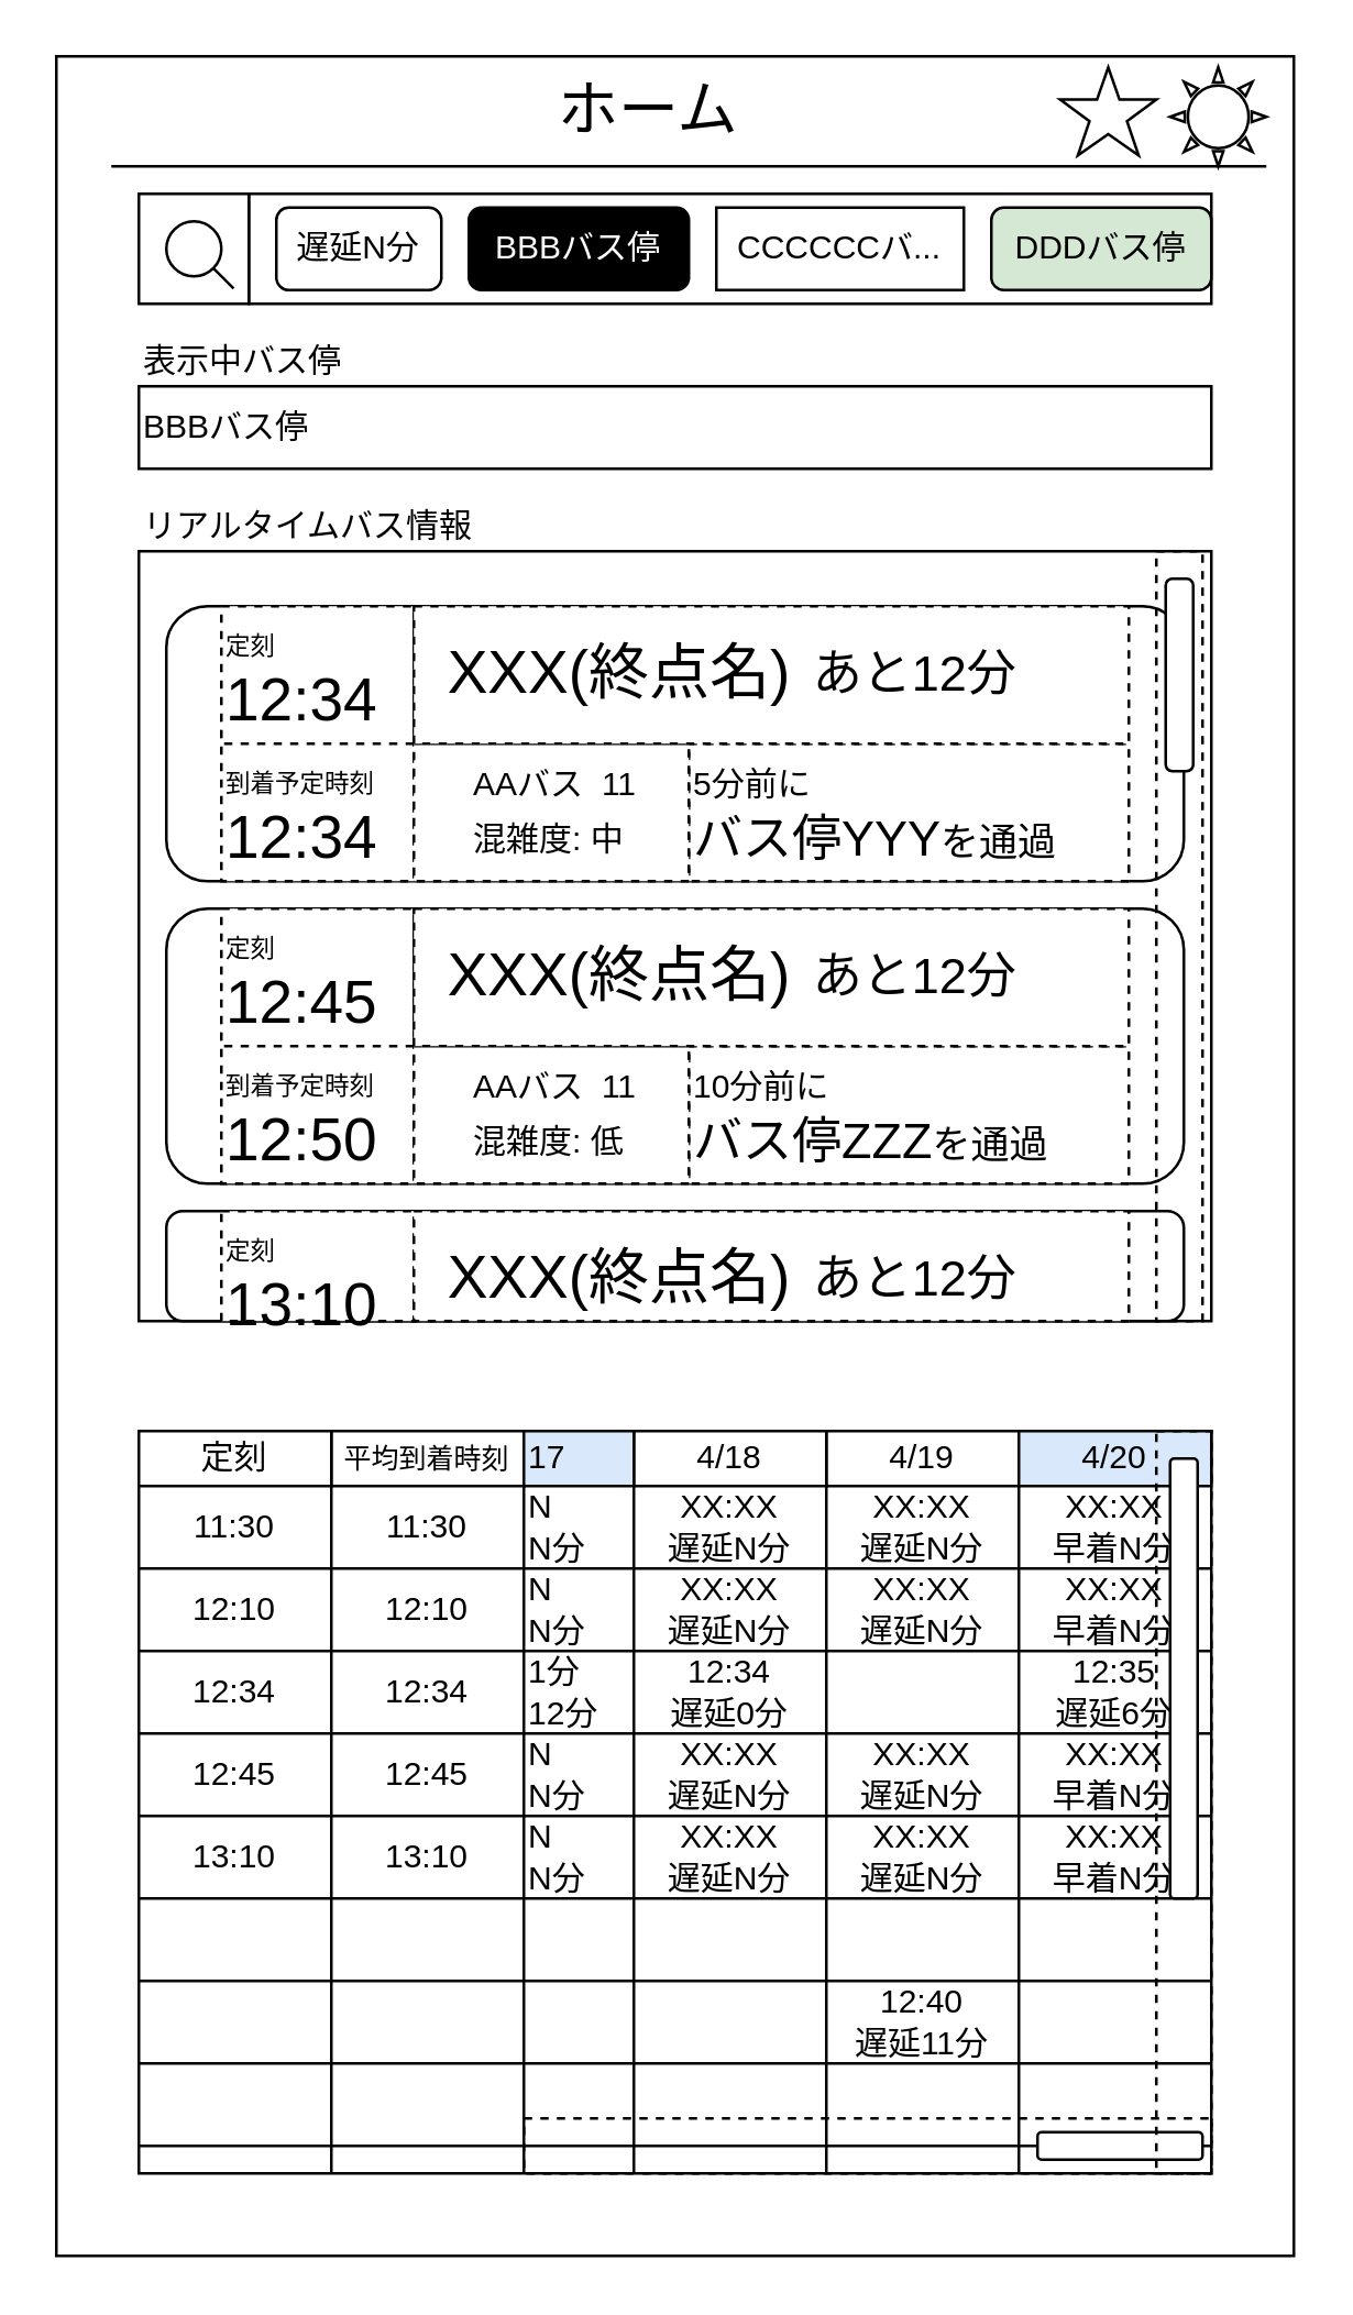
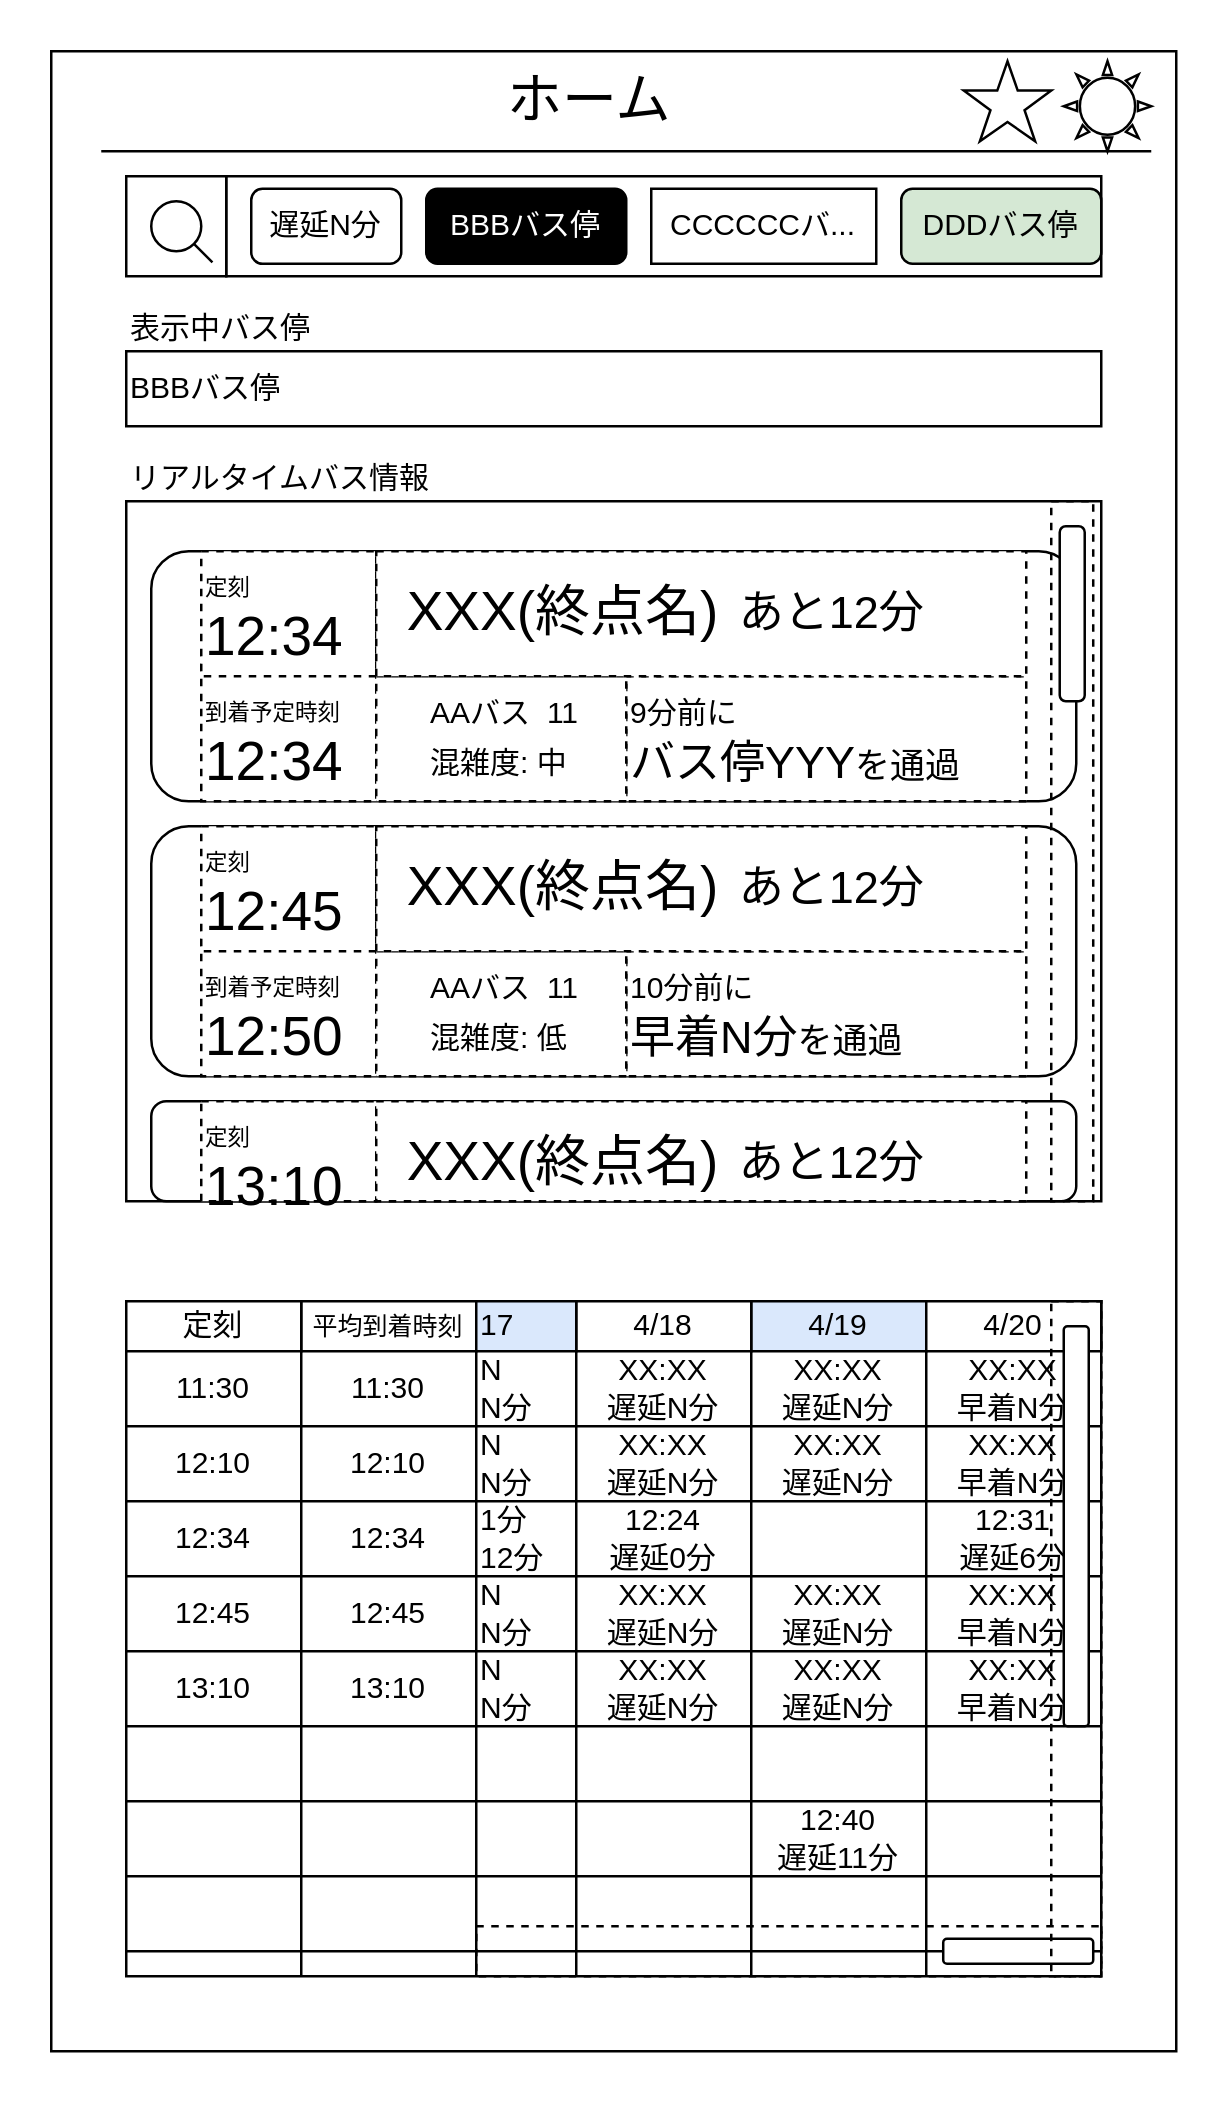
- <mxCell id="28" value="5分前に" style="text;html=1;align=left;verticalAlign=middle;whiteSpace=wrap;rounded=0;" parent="1" vertex="1"><mxGeometry x="250" y="270" width="60" height="30" as="geometry" /></mxCell>
+ <mxCell id="28" value="9分前に" style="text;html=1;align=left;verticalAlign=middle;whiteSpace=wrap;rounded=0;" parent="1" vertex="1"><mxGeometry x="250" y="270" width="60" height="30" as="geometry" /></mxCell>
- <mxCell id="44" value="バス停ZZZ&lt;font style=&quot;font-size: 14px;&quot;&gt;を通過&lt;/font&gt;" style="text;html=1;align=left;verticalAlign=middle;whiteSpace=wrap;rounded=0;fontSize=18;" parent="1" vertex="1"><mxGeometry x="250" y="400" width="150" height="30" as="geometry" /></mxCell>
+ <mxCell id="44" value="早着N分&lt;font style=&quot;font-size: 14px;&quot;&gt;を通過&lt;/font&gt;" style="text;html=1;align=left;verticalAlign=middle;whiteSpace=wrap;rounded=0;fontSize=18;" parent="1" vertex="1"><mxGeometry x="250" y="400" width="150" height="30" as="geometry" /></mxCell>
- <mxCell id="64" value="4/19" style="rounded=0;whiteSpace=wrap;html=1;" parent="1" vertex="1"><mxGeometry x="300" y="520" width="70" height="20" as="geometry" /></mxCell>
+ <mxCell id="64" value="4/19" style="rounded=0;whiteSpace=wrap;html=1;fillColor=#dae8fc;" parent="1" vertex="1"><mxGeometry x="300" y="520" width="70" height="20" as="geometry" /></mxCell>
- <mxCell id="65" value="4/20" style="rounded=0;whiteSpace=wrap;html=1;fillColor=#dae8fc;" parent="1" vertex="1"><mxGeometry x="370" y="520" width="70" height="20" as="geometry" /></mxCell>
+ <mxCell id="65" value="4/20" style="rounded=0;whiteSpace=wrap;html=1;" parent="1" vertex="1"><mxGeometry x="370" y="520" width="70" height="20" as="geometry" /></mxCell>
- <mxCell id="83" value="12:34&lt;div&gt;遅延0分&lt;/div&gt;" style="text;html=1;align=center;verticalAlign=middle;whiteSpace=wrap;rounded=0;" parent="1" vertex="1"><mxGeometry x="235" y="600" width="60" height="30" as="geometry" /></mxCell>
+ <mxCell id="83" value="12:24&lt;div&gt;遅延0分&lt;/div&gt;" style="text;html=1;align=center;verticalAlign=middle;whiteSpace=wrap;rounded=0;" parent="1" vertex="1"><mxGeometry x="235" y="600" width="60" height="30" as="geometry" /></mxCell>
- <mxCell id="81" value="12:35&lt;div&gt;遅延6分&lt;/div&gt;" style="text;html=1;align=center;verticalAlign=middle;whiteSpace=wrap;rounded=0;" parent="1" vertex="1"><mxGeometry x="375" y="600" width="60" height="30" as="geometry" /></mxCell>
+ <mxCell id="81" value="12:31&lt;div&gt;遅延6分&lt;/div&gt;" style="text;html=1;align=center;verticalAlign=middle;whiteSpace=wrap;rounded=0;" parent="1" vertex="1"><mxGeometry x="375" y="600" width="60" height="30" as="geometry" /></mxCell>
